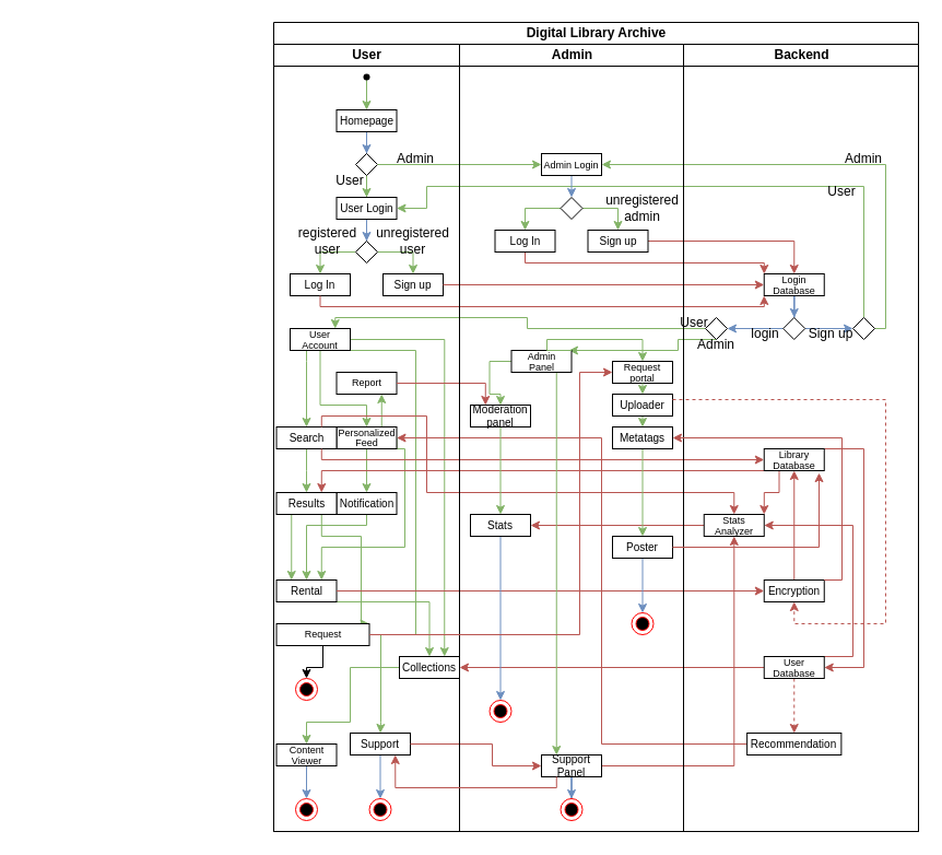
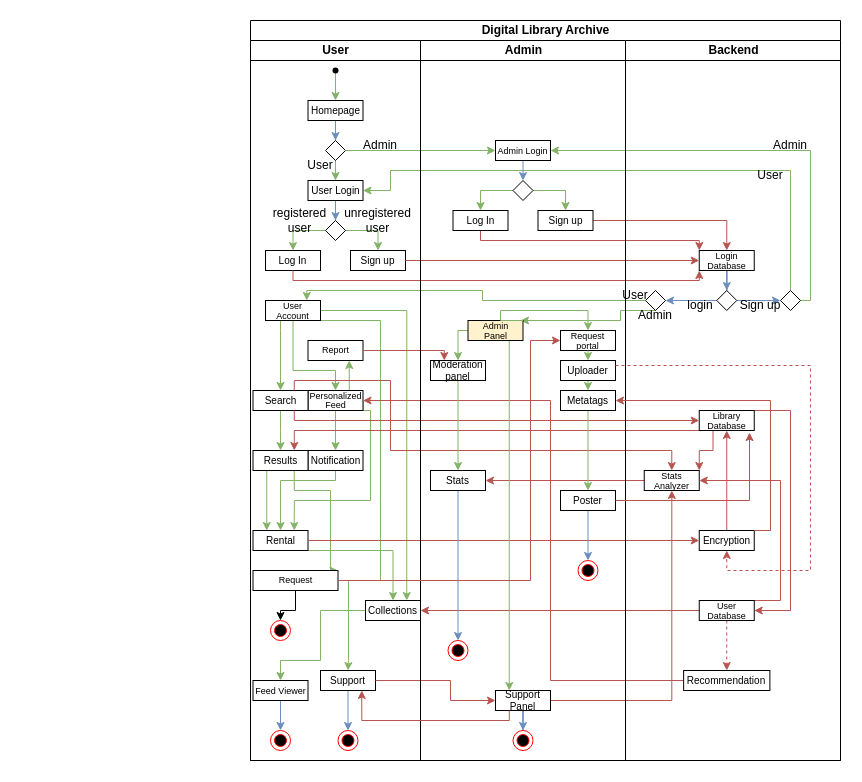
- <mxCell id="95" value="unregistered admin" style="text;html=1;align=center;verticalAlign=middle;whiteSpace=wrap;rounded=0;" vertex="1" parent="71"><mxGeometry x="146.25" y="140" width="42.5" height="20" as="geometry" /></mxCell>
- <mxCell id="74" value="&lt;font style=&quot;font-size: 9px;&quot;&gt;Admin&lt;/font&gt;&lt;div style=&quot;line-height: 100%; font-size: 9px;&quot;&gt;Panel&lt;/div&gt;" style="rounded=0;whiteSpace=wrap;html=1;fontSize=10;" parent="71" vertex="1"><mxGeometry x="47.5" y="280" width="55" height="20" as="geometry" /></mxCell>
+ <mxCell id="74" value="&lt;font style=&quot;font-size: 9px;&quot;&gt;Admin&lt;/font&gt;&lt;div style=&quot;line-height: 100%; font-size: 9px;&quot;&gt;Panel&lt;/div&gt;" style="rounded=0;whiteSpace=wrap;html=1;fontSize=10;fillColor=#fff2cc;" parent="71" vertex="1"><mxGeometry x="47.5" y="280" width="55" height="20" as="geometry" /></mxCell>
- <mxCell id="85" value="Moderation panel" style="rounded=0;whiteSpace=wrap;html=1;fontSize=10;" vertex="1" parent="71"><mxGeometry x="10" y="330" width="55" height="20" as="geometry" /></mxCell>
+ <mxCell id="85" value="Moderation panel" style="rounded=0;whiteSpace=wrap;html=1;fontSize=10;" vertex="1" parent="71"><mxGeometry x="10" y="320" width="55" height="20" as="geometry" /></mxCell>
- <mxCell id="32" value="&lt;p style=&quot;line-height: 100%;&quot;&gt;&lt;font style=&quot;font-size: 9px;&quot;&gt;Content Viewer&lt;/font&gt;&lt;/p&gt;" style="rounded=0;whiteSpace=wrap;html=1;fontSize=10;" parent="4" vertex="1"><mxGeometry x="2.5" y="640" width="55" height="20" as="geometry" /></mxCell>
+ <mxCell id="32" value="&lt;p style=&quot;line-height: 100%;&quot;&gt;&lt;font style=&quot;font-size: 9px;&quot;&gt;Feed Viewer&lt;/font&gt;&lt;/p&gt;" style="rounded=0;whiteSpace=wrap;html=1;fontSize=10;" parent="4" vertex="1"><mxGeometry x="2.5" y="640" width="55" height="20" as="geometry" /></mxCell>
